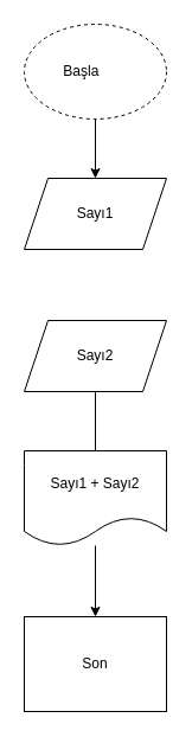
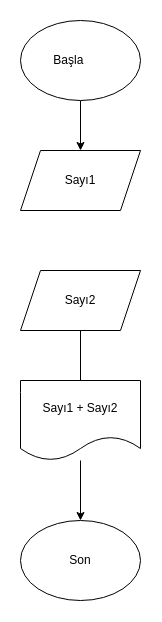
- <mxCell id="3" value="&lt;font style=&quot;vertical-align: inherit;&quot;&gt;&lt;font style=&quot;vertical-align: inherit;&quot;&gt;Başla&lt;span style=&quot;white-space: pre;&quot;&gt;&#09;&lt;/span&gt;&lt;/font&gt;&lt;/font&gt;" style="ellipse;whiteSpace=wrap;html=1;dashed=1;" vertex="1" parent="1"><mxGeometry x="20" y="20" width="120" height="80" as="geometry" /></mxCell>
+ <mxCell id="3" value="&lt;font style=&quot;vertical-align: inherit;&quot;&gt;&lt;font style=&quot;vertical-align: inherit;&quot;&gt;Başla&lt;span style=&quot;white-space: pre;&quot;&gt;&#09;&lt;/span&gt;&lt;/font&gt;&lt;/font&gt;" style="ellipse;whiteSpace=wrap;html=1;" vertex="1" parent="1"><mxGeometry x="20" y="20" width="120" height="80" as="geometry" /></mxCell>
- <mxCell id="9" value="&lt;font style=&quot;vertical-align: inherit;&quot;&gt;&lt;font style=&quot;vertical-align: inherit;&quot;&gt;Son&lt;/font&gt;&lt;/font&gt;" style="whiteSpace=wrap;html=1;rounded=0;" vertex="1" parent="1"><mxGeometry x="20" y="520" width="120" height="80" as="geometry" /></mxCell>
+ <mxCell id="9" value="&lt;font style=&quot;vertical-align: inherit;&quot;&gt;&lt;font style=&quot;vertical-align: inherit;&quot;&gt;Son&lt;/font&gt;&lt;/font&gt;" style="ellipse;whiteSpace=wrap;html=1;" vertex="1" parent="1"><mxGeometry x="20" y="520" width="120" height="80" as="geometry" /></mxCell>
